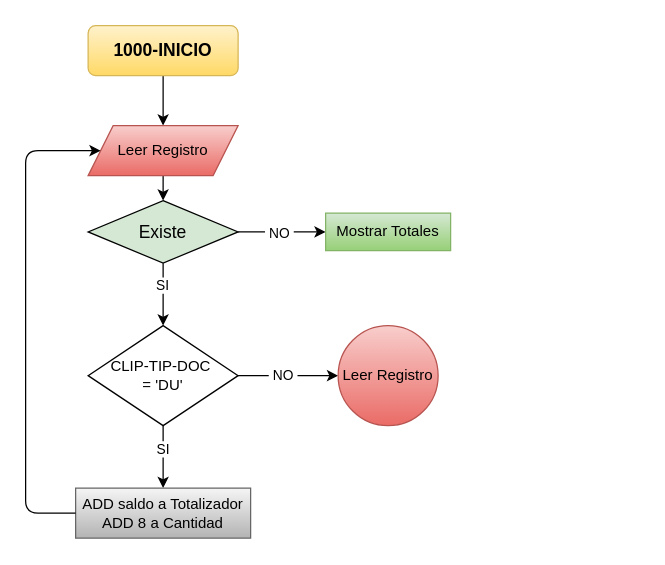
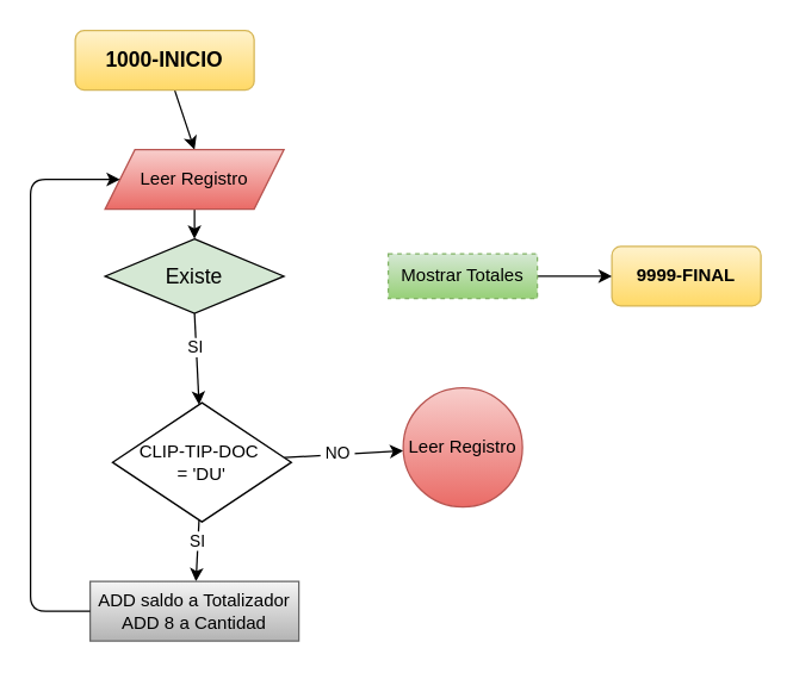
- <mxCell id="3" value="1000-INICIO" style="rounded=1;whiteSpace=wrap;html=1;fillColor=#fff2cc;strokeColor=#d6b656;fontStyle=1;fontSize=14;gradientColor=#ffd966;" parent="1" vertex="1"><mxGeometry x="70" y="20" width="120" height="40" as="geometry" /></mxCell>
+ <mxCell id="3" value="1000-INICIO" style="rounded=1;whiteSpace=wrap;html=1;fillColor=#fff2cc;strokeColor=#d6b656;fontStyle=1;fontSize=14;gradientColor=#ffd966;" parent="1" vertex="1"><mxGeometry x="50" y="20" width="120" height="40" as="geometry" /></mxCell>
- <mxCell id="9" value="" style="endArrow=classic;html=1;entryX=0;entryY=0.5;entryDx=0;entryDy=0;exitX=1;exitY=0.5;exitDx=0;exitDy=0;" parent="1" source="5" target="13" edge="1"><mxGeometry relative="1" as="geometry"><mxPoint x="200" y="170" as="sourcePoint" /><mxPoint x="240" y="185" as="targetPoint" /></mxGeometry></mxCell>
- <mxCell id="10" value="&amp;nbsp;NO&amp;nbsp;" style="edgeLabel;resizable=0;html=1;;align=center;verticalAlign=middle;" parent="9" connectable="0" vertex="1"><mxGeometry relative="1" as="geometry"><mxPoint x="-3" as="offset" /></mxGeometry></mxCell>
- <mxCell id="13" value="Mostrar Totales" style="rounded=0;whiteSpace=wrap;html=1;fillColor=#d5e8d4;gradientColor=#97d077;strokeColor=#82b366;" parent="1" vertex="1"><mxGeometry x="260" y="170" width="100" height="30" as="geometry" /></mxCell>
+ <mxCell id="13" value="Mostrar Totales" style="rounded=0;whiteSpace=wrap;html=1;fillColor=#d5e8d4;gradientColor=#97d077;strokeColor=#82b366;dashed=1;" parent="1" vertex="1"><mxGeometry x="260" y="170" width="100" height="30" as="geometry" /></mxCell>
+ <mxCell id="12" style="edgeStyle=none;html=1;entryX=0;entryY=0.5;entryDx=0;entryDy=0;" edge="1" parent="1" source="13" target="8"><mxGeometry relative="1" as="geometry" /></mxCell>
+ <mxCell id="8" value="9999-FINAL" style="rounded=1;whiteSpace=wrap;html=1;fillColor=#fff2cc;strokeColor=#d6b656;fontStyle=1;gradientColor=#ffd966;" parent="1" vertex="1"><mxGeometry x="410" y="165" width="100" height="40" as="geometry" /></mxCell>
- <mxCell id="18" value="CLIP-TIP-DOC&amp;nbsp;&lt;div&gt;= 'DU'&lt;/div&gt;" style="rhombus;whiteSpace=wrap;html=1;" vertex="1" parent="1"><mxGeometry x="70" y="260" width="120" height="80" as="geometry" /></mxCell>
+ <mxCell id="18" value="CLIP-TIP-DOC&amp;nbsp;&lt;div&gt;= 'DU'&lt;/div&gt;" style="rhombus;whiteSpace=wrap;html=1;" vertex="1" parent="1"><mxGeometry x="75" y="270" width="120" height="80" as="geometry" /></mxCell>
